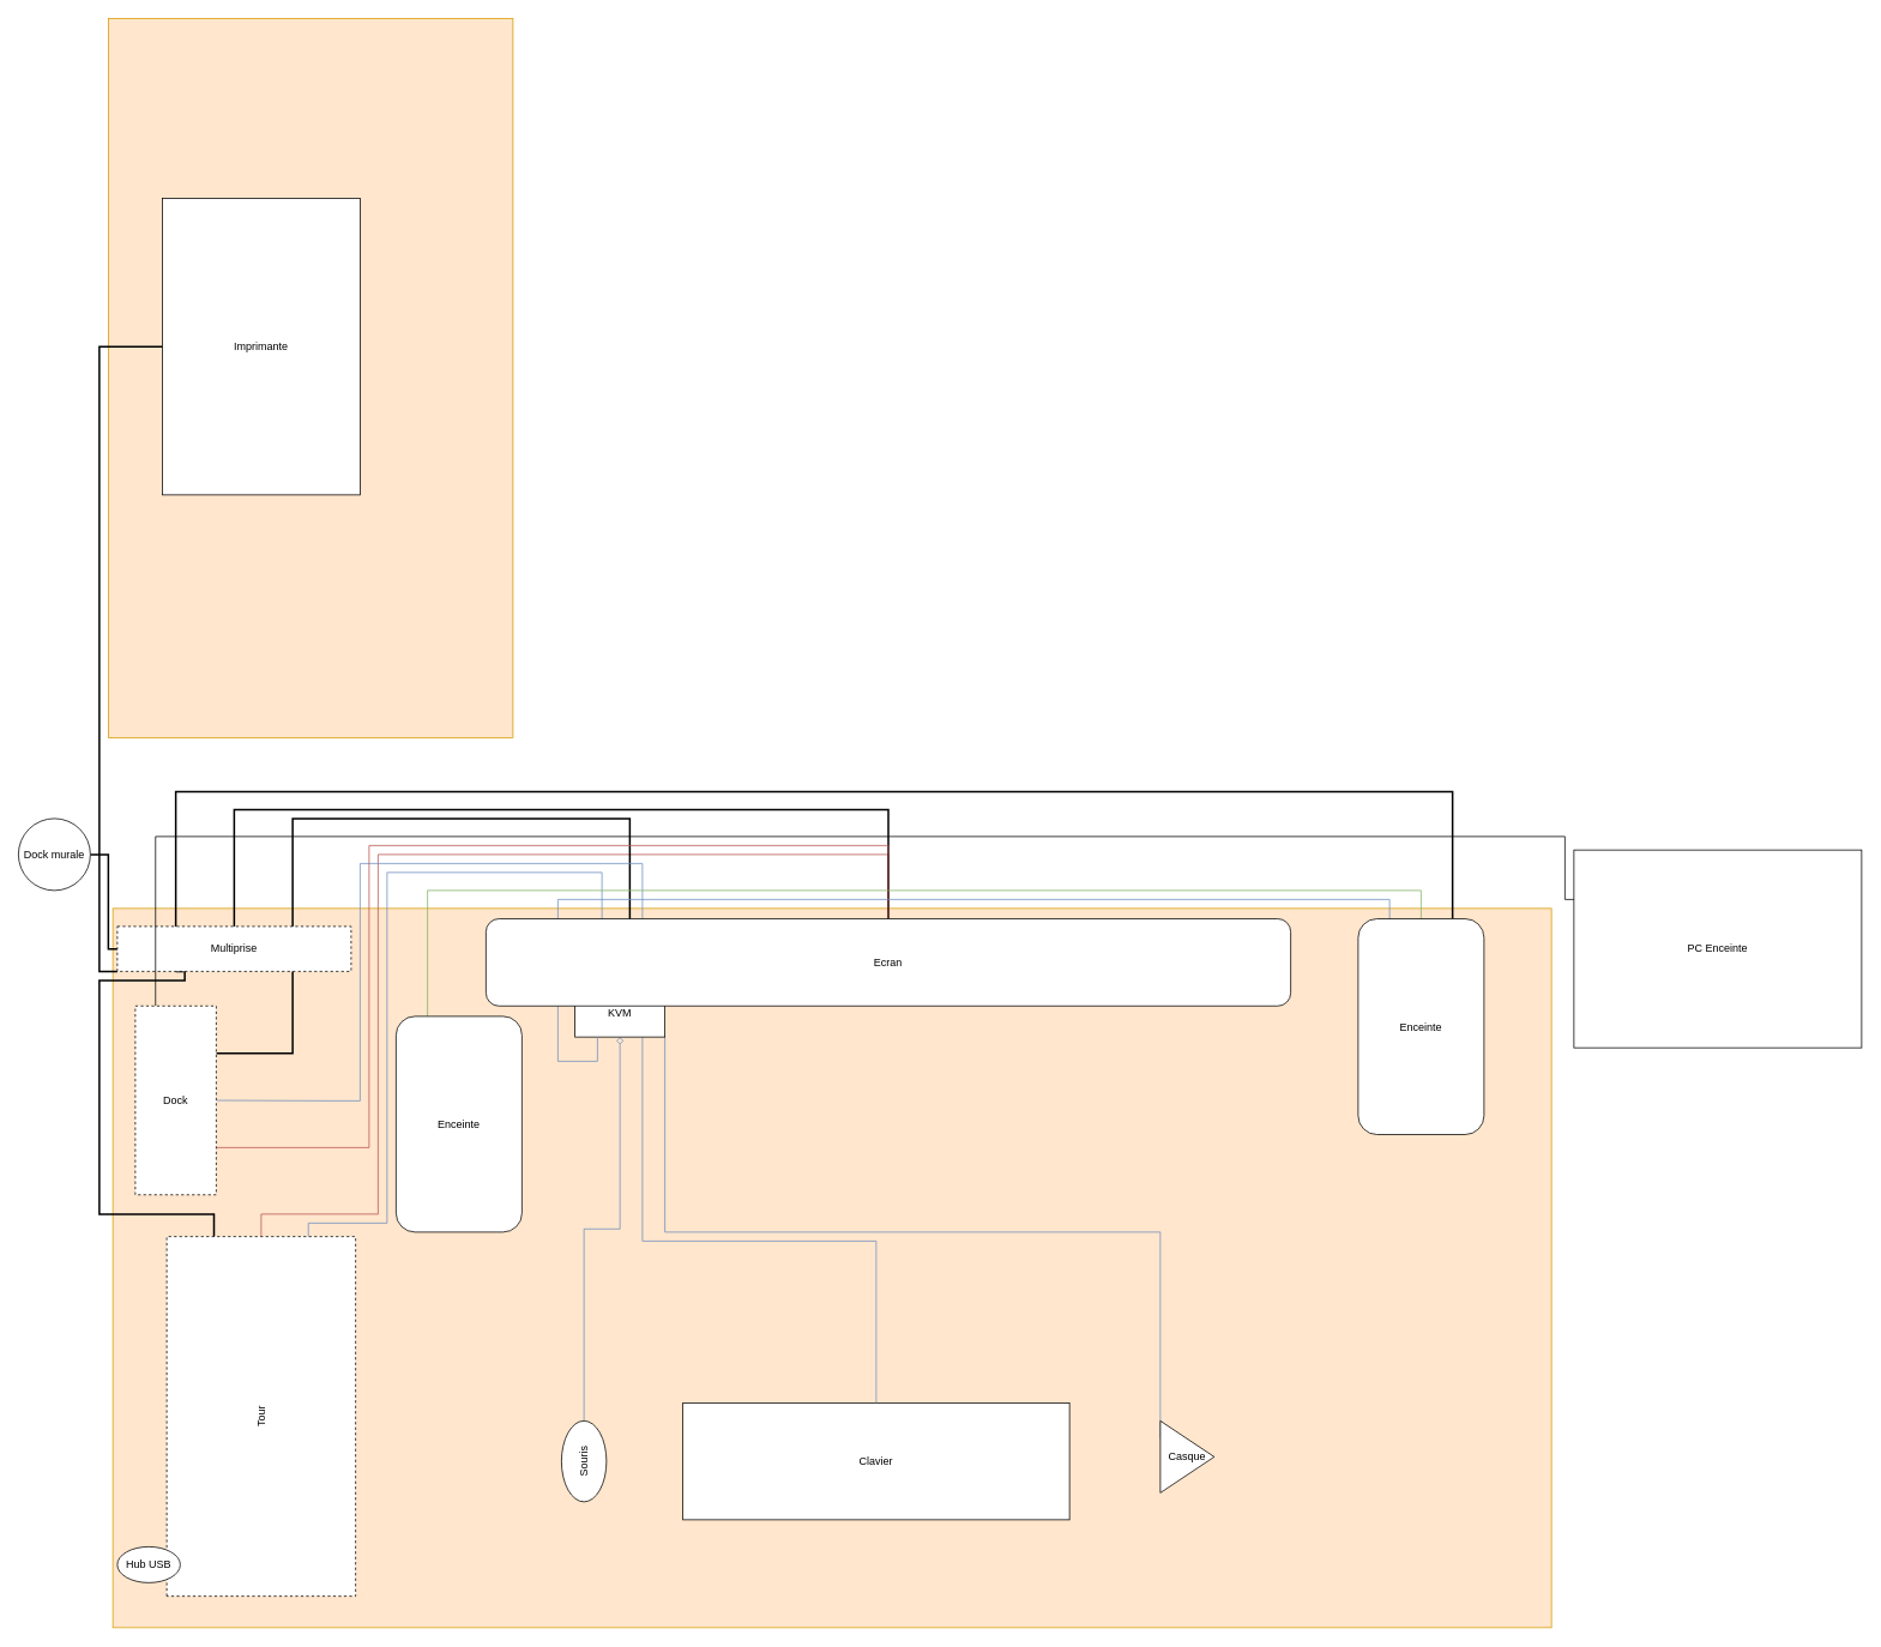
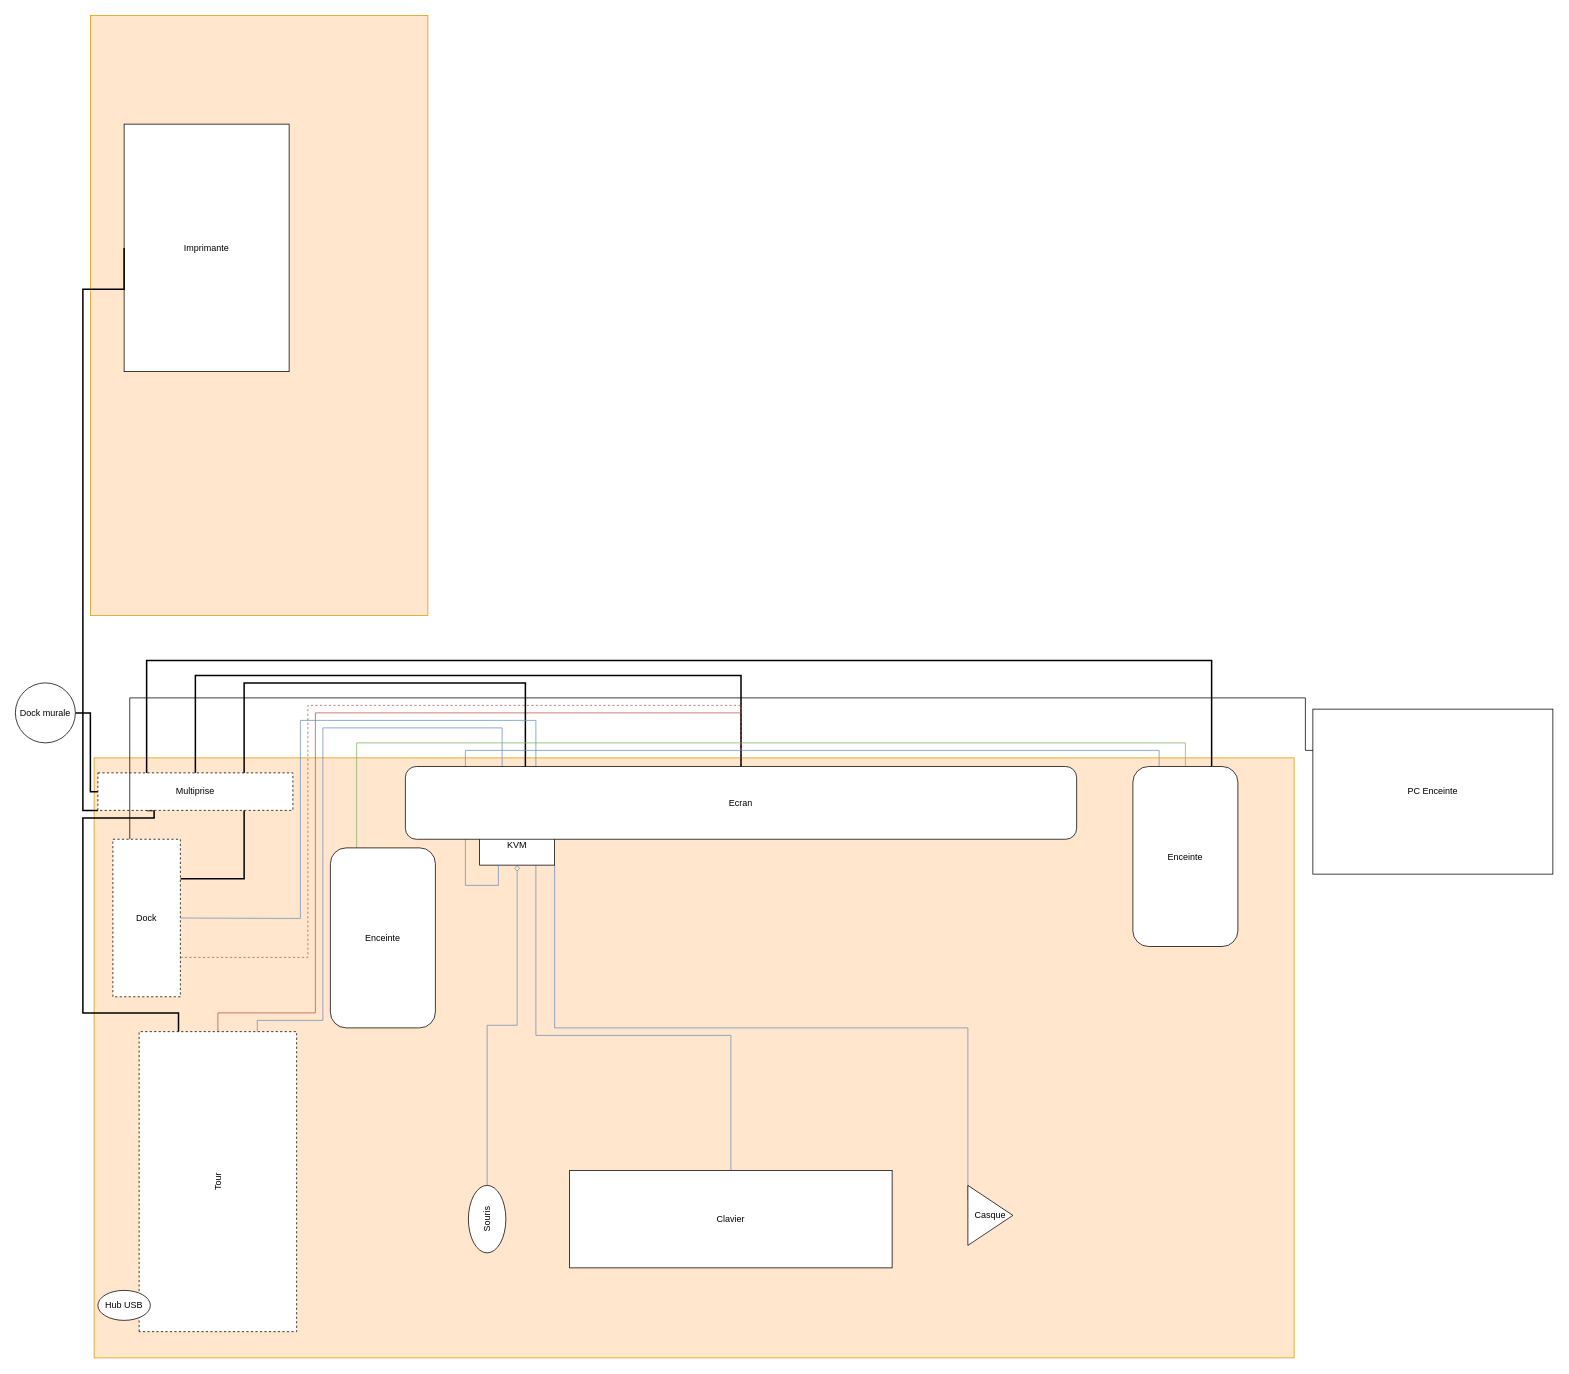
- <mxCell id="33" value="Imprimante" style="rounded=0;whiteSpace=wrap;html=1;" parent="1" vertex="1"><mxGeometry x="180" y="220" width="220" height="330" as="geometry" /></mxCell>
+ <mxCell id="33" value="Imprimante" style="rounded=0;whiteSpace=wrap;html=1;" parent="1" vertex="1"><mxGeometry x="165" y="165" width="220" height="330" as="geometry" /></mxCell>
- <mxCell id="25" style="edgeStyle=orthogonalEdgeStyle;rounded=0;orthogonalLoop=1;jettySize=auto;html=1;exitX=1;exitY=0.75;exitDx=0;exitDy=0;entryX=0.5;entryY=0;entryDx=0;entryDy=0;endArrow=none;endFill=0;fillColor=#f8cecc;strokeColor=#b85450;" parent="1" source="28" target="29" edge="1"><mxGeometry relative="1" as="geometry"><Array as="points"><mxPoint x="410" y="1276" /><mxPoint x="410" y="940" /><mxPoint x="988" y="940" /></Array></mxGeometry></mxCell>
+ <mxCell id="25" style="edgeStyle=orthogonalEdgeStyle;rounded=0;orthogonalLoop=1;jettySize=auto;html=1;exitX=1;exitY=0.75;exitDx=0;exitDy=0;entryX=0.5;entryY=0;entryDx=0;entryDy=0;endArrow=none;endFill=0;fillColor=#f8cecc;strokeColor=#b85450;dashed=1;" parent="1" source="28" target="29" edge="1"><mxGeometry relative="1" as="geometry"><Array as="points"><mxPoint x="410" y="1276" /><mxPoint x="410" y="940" /><mxPoint x="988" y="940" /></Array></mxGeometry></mxCell>
